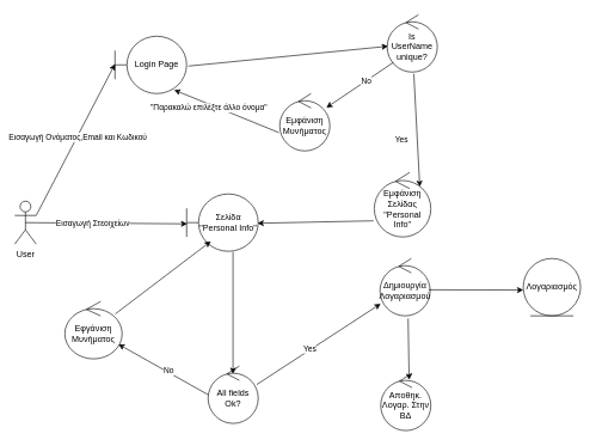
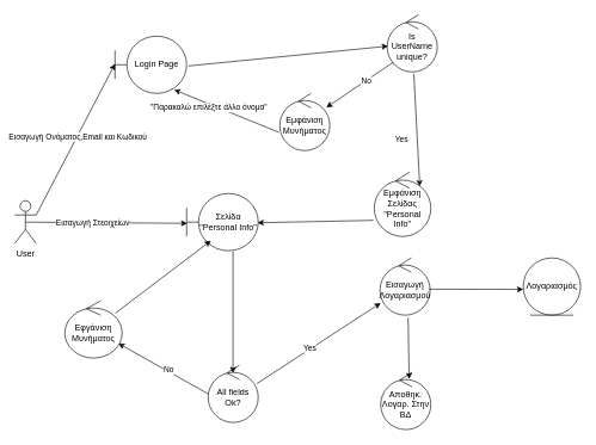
- <mxCell id="17" value="Δημιουργία Λογαριασμού" style="ellipse;shape=umlControl;whiteSpace=wrap;html=1;" vertex="1" parent="1"><mxGeometry x="530" y="360" width="70" height="80" as="geometry" /></mxCell>
+ <mxCell id="17" value="Εισαγωγή Λογαριασμού" style="ellipse;shape=umlControl;whiteSpace=wrap;html=1;" vertex="1" parent="1"><mxGeometry x="530" y="360" width="70" height="80" as="geometry" /></mxCell>
